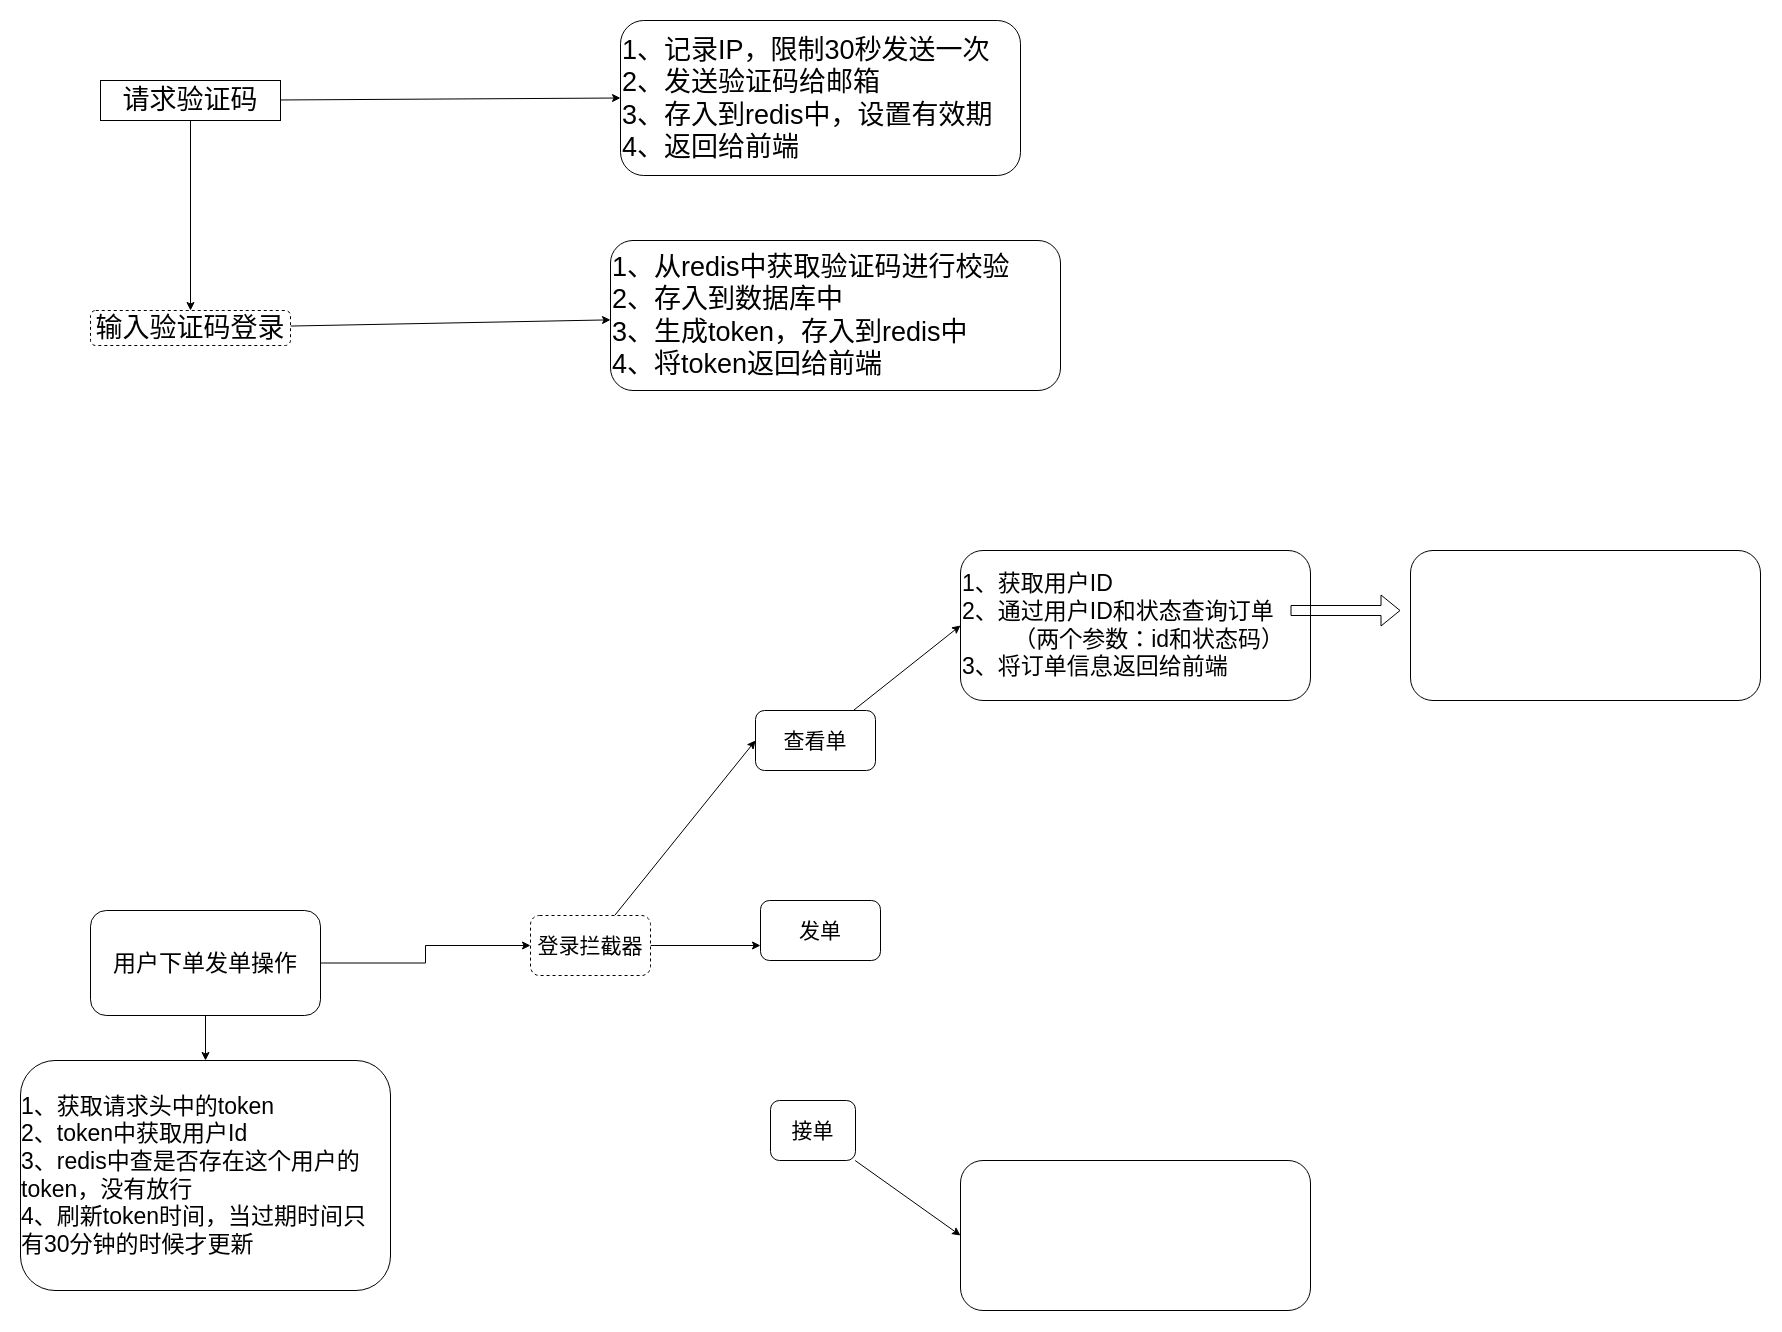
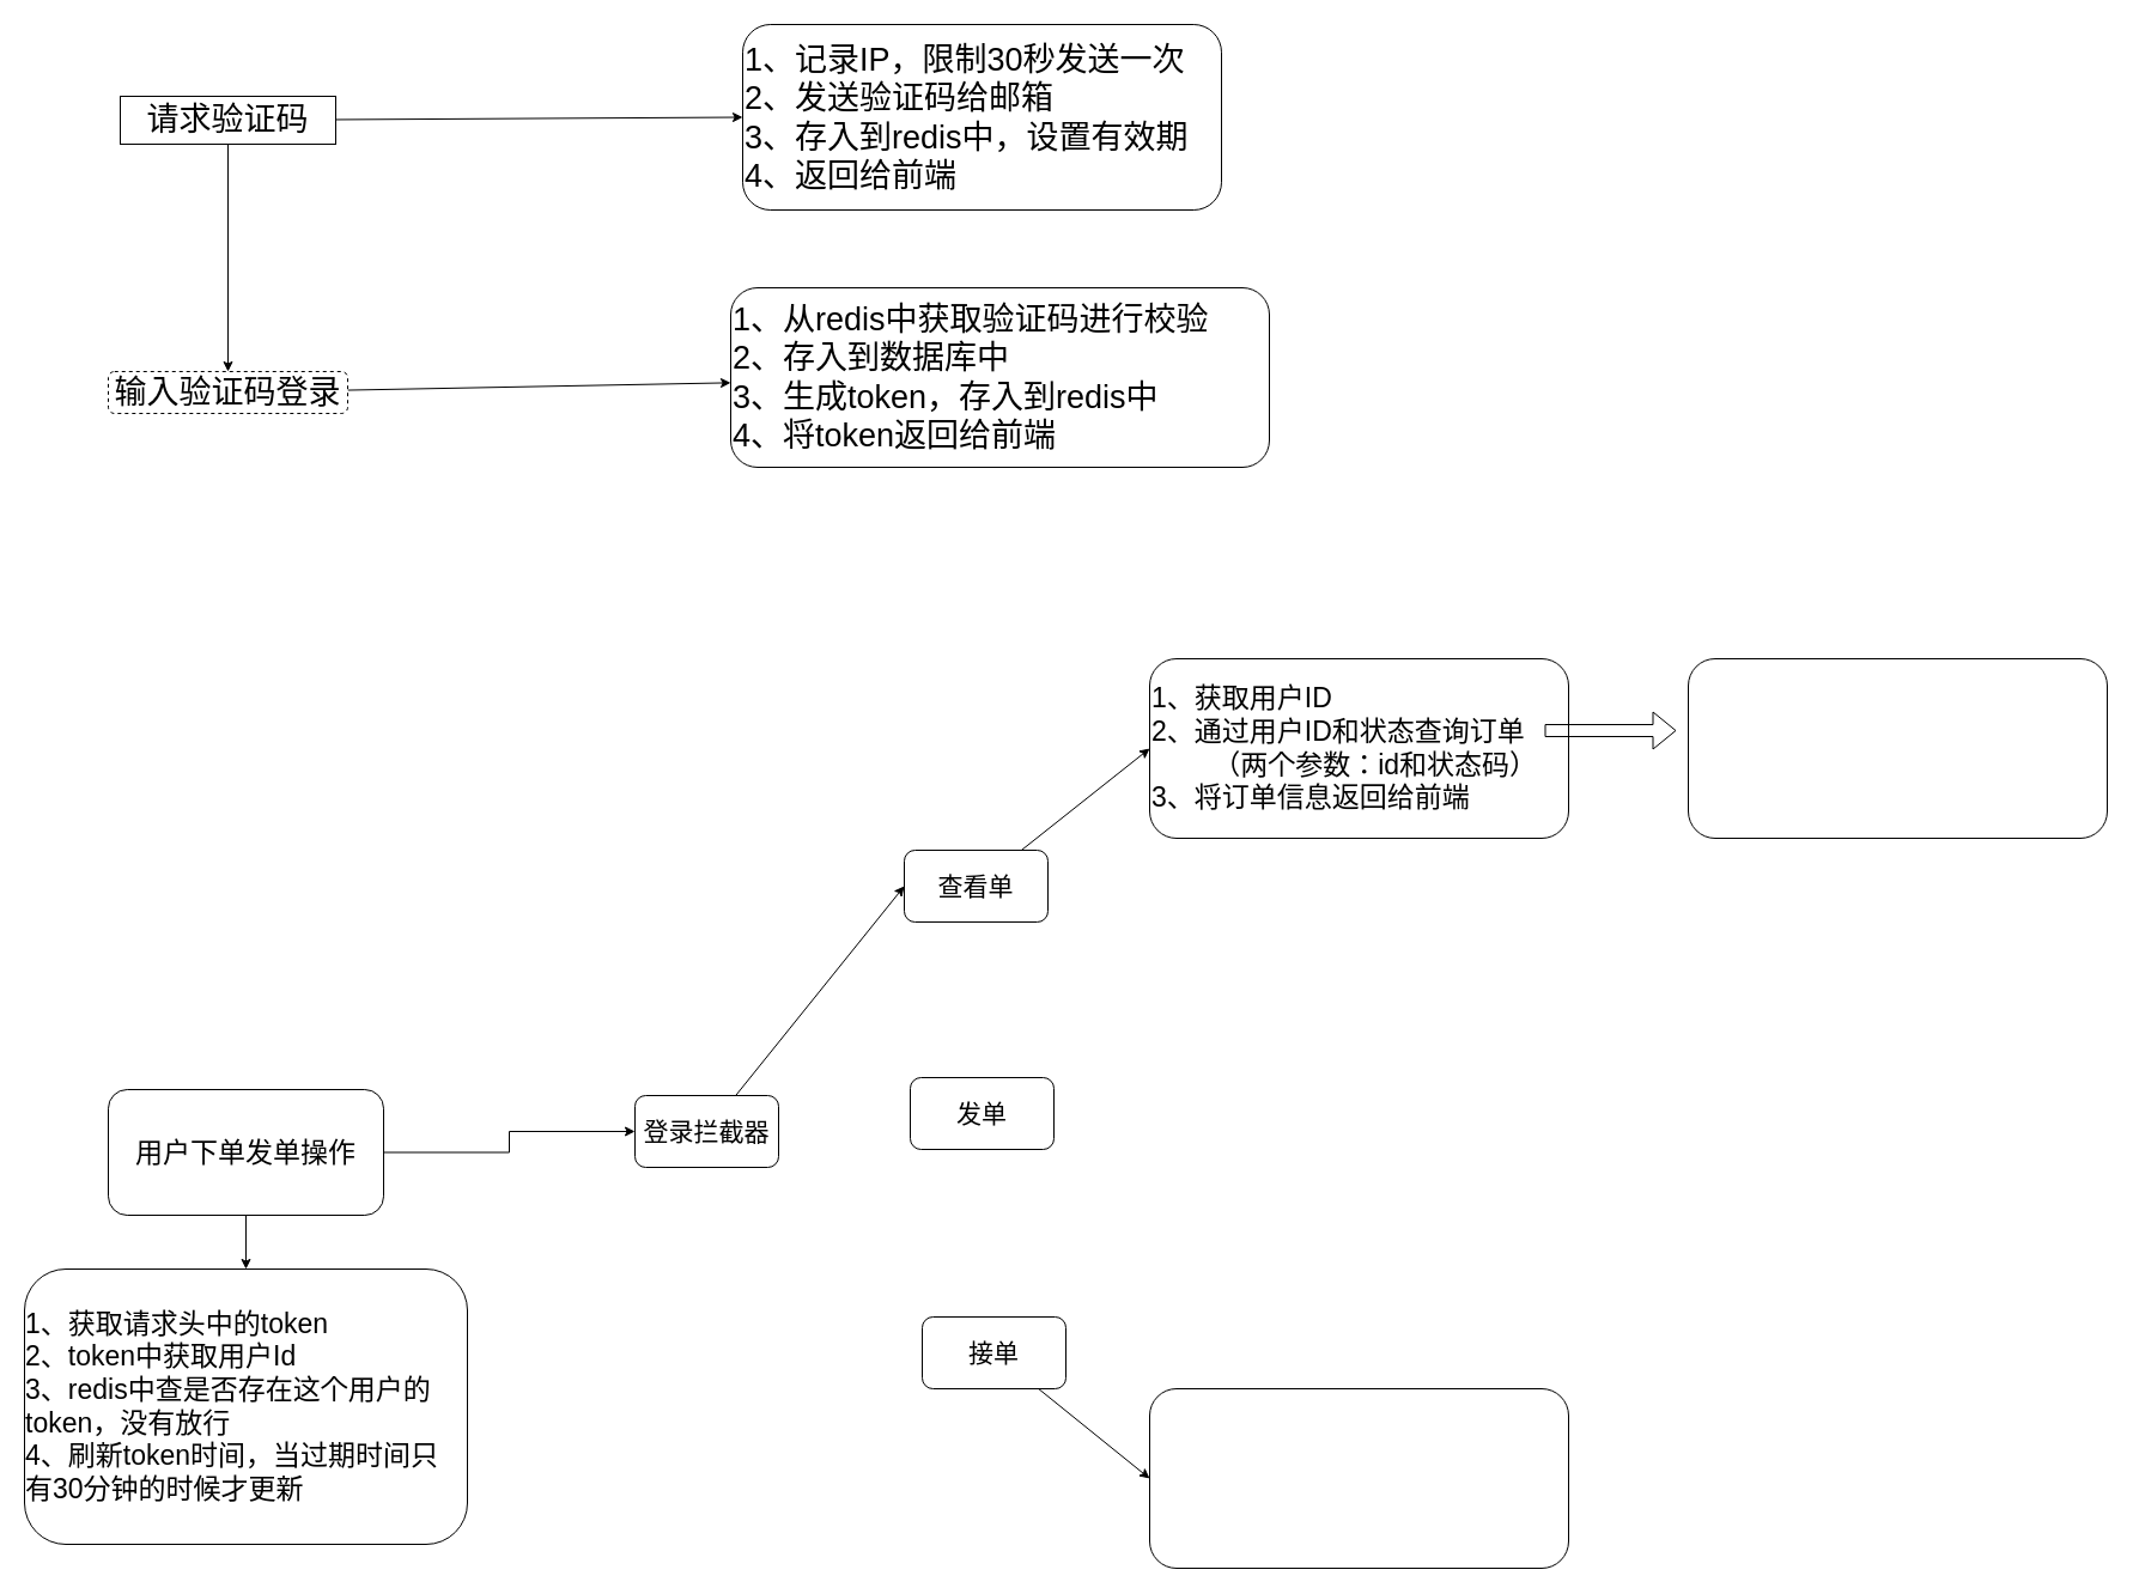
- <mxCell id="21" value="登录拦截器" style="rounded=1;whiteSpace=wrap;html=1;fontSize=21;dashed=1;" vertex="1" parent="1"><mxGeometry x="530" y="915" width="120" height="60" as="geometry" /></mxCell>
+ <mxCell id="21" value="登录拦截器" style="rounded=1;whiteSpace=wrap;html=1;fontSize=21;" vertex="1" parent="1"><mxGeometry x="530" y="915" width="120" height="60" as="geometry" /></mxCell>
- <mxCell id="20" style="edgeStyle=none;rounded=0;orthogonalLoop=1;jettySize=auto;html=1;entryX=0;entryY=0.75;entryDx=0;entryDy=0;fontSize=21;" edge="1" parent="1" source="21" target="15"><mxGeometry relative="1" as="geometry" /></mxCell>
- <mxCell id="17" value="接单" style="rounded=1;whiteSpace=wrap;html=1;fontSize=21;" vertex="1" parent="1"><mxGeometry x="770" y="1100" width="85" height="60" as="geometry" /></mxCell>
+ <mxCell id="17" value="接单" style="rounded=1;whiteSpace=wrap;html=1;fontSize=21;" vertex="1" parent="1"><mxGeometry x="770" y="1100" width="120" height="60" as="geometry" /></mxCell>
